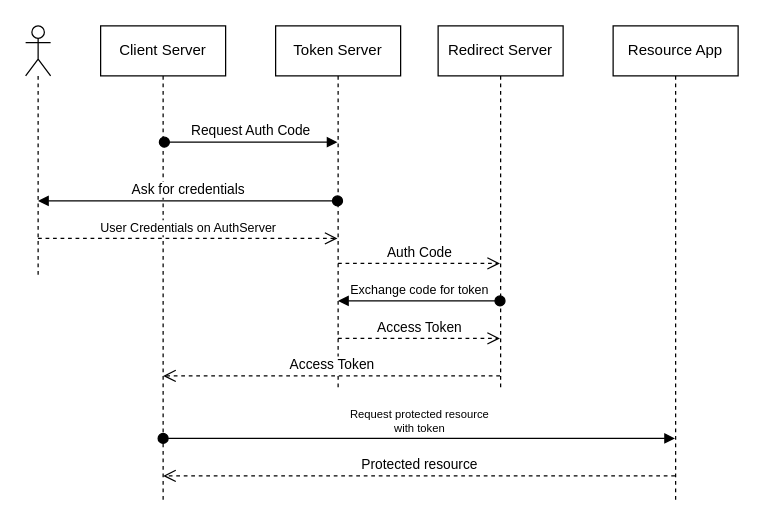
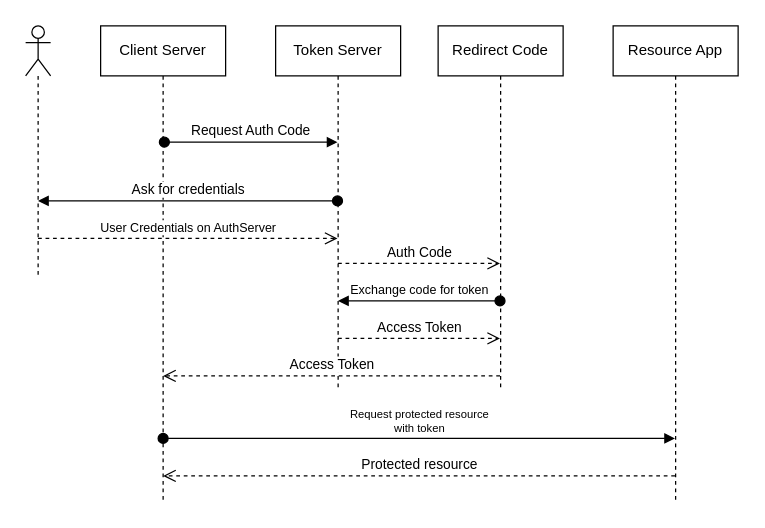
- <mxCell id="4" value="Redirect Server" style="shape=umlLifeline;perimeter=lifelinePerimeter;whiteSpace=wrap;html=1;container=1;dropTarget=0;collapsible=0;recursiveResize=0;outlineConnect=0;portConstraint=eastwest;newEdgeStyle={&quot;curved&quot;:0,&quot;rounded&quot;:0};" parent="1" vertex="1"><mxGeometry x="350" y="20" width="100" height="290" as="geometry" /></mxCell>
+ <mxCell id="4" value="Redirect Code" style="shape=umlLifeline;perimeter=lifelinePerimeter;whiteSpace=wrap;html=1;container=1;dropTarget=0;collapsible=0;recursiveResize=0;outlineConnect=0;portConstraint=eastwest;newEdgeStyle={&quot;curved&quot;:0,&quot;rounded&quot;:0};" parent="1" vertex="1"><mxGeometry x="350" y="20" width="100" height="290" as="geometry" /></mxCell>
